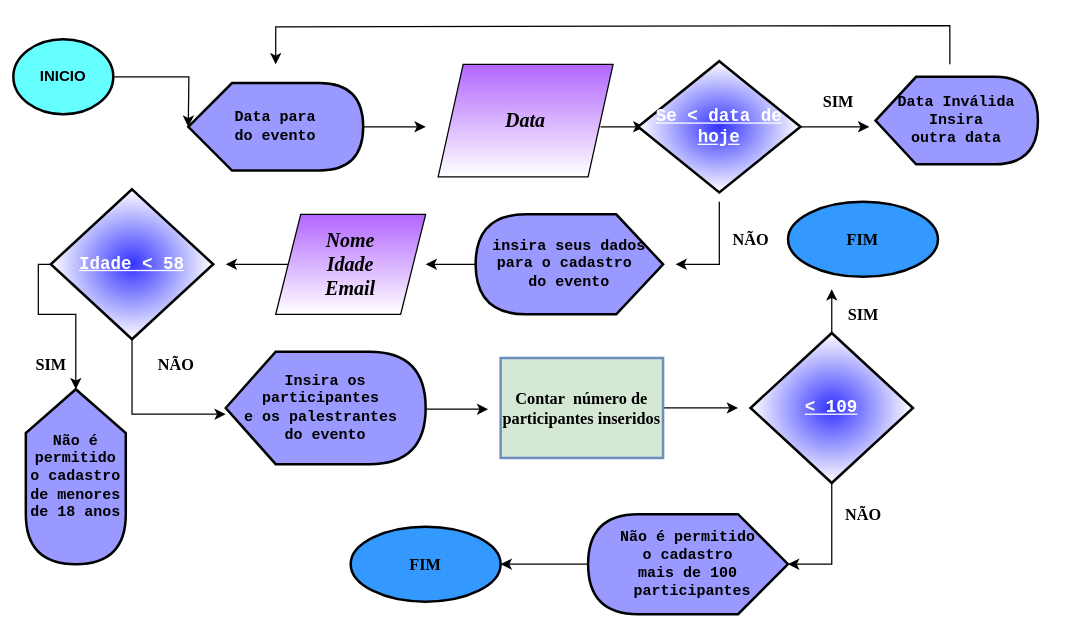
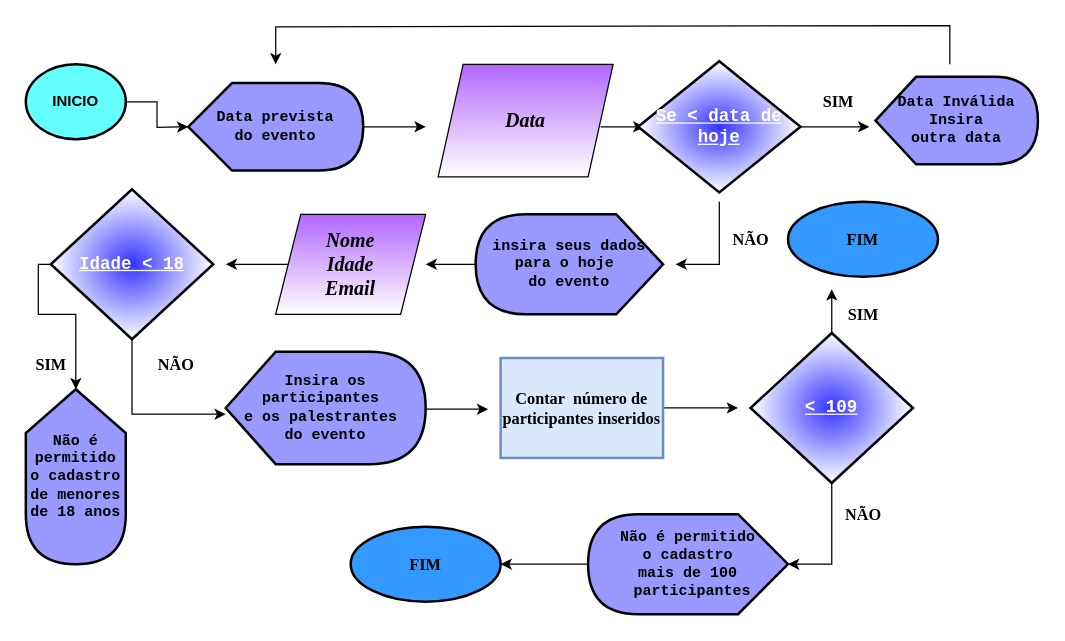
- <mxCell id="3" value="INICIO&lt;div style=&quot;text-align: justify&quot;&gt;&lt;/div&gt;" style="ellipse;whiteSpace=wrap;html=1;labelBackgroundColor=none;labelBorderColor=none;fontStyle=1;horizontal=1;fillColor=#66FFFF;strokeWidth=2;" vertex="1" parent="1"><mxGeometry x="10" y="31" width="80" height="60" as="geometry" /></mxCell>
+ <mxCell id="3" value="INICIO&lt;div style=&quot;text-align: justify&quot;&gt;&lt;/div&gt;" style="ellipse;whiteSpace=wrap;html=1;labelBackgroundColor=none;labelBorderColor=none;fontStyle=1;horizontal=1;fillColor=#66FFFF;strokeWidth=2;" vertex="1" parent="1"><mxGeometry width="80" height="60" as="geometry" x="20" y="51" /></mxCell>
- <mxCell id="12" value="Data para &lt;br&gt;do evento" style="shape=display;whiteSpace=wrap;html=1;labelBackgroundColor=none;fontFamily=Courier New;fontSize=12;strokeWidth=2;fillColor=#9999FF;fontStyle=1" vertex="1" parent="1"><mxGeometry x="150" y="66" width="140" height="70" as="geometry" /></mxCell>
+ <mxCell id="12" value="Data prevista &lt;br&gt;do evento" style="shape=display;whiteSpace=wrap;html=1;labelBackgroundColor=none;fontFamily=Courier New;fontSize=12;strokeWidth=2;fillColor=#9999FF;fontStyle=1" vertex="1" parent="1"><mxGeometry x="150" y="66" width="140" height="70" as="geometry" /></mxCell>
- <mxCell id="17" value="Idade &amp;lt; 58" style="rhombus;whiteSpace=wrap;html=1;fontSize=14;fontFamily=Courier New;labelBackgroundColor=none;fontStyle=5;fillColor=#3333FF;fontColor=#FFFFFF;strokeWidth=2;gradientColor=#ffffff;gradientDirection=radial;" vertex="1" parent="1"><mxGeometry x="40" y="151" width="130" height="120" as="geometry" /></mxCell>
+ <mxCell id="17" value="Idade &amp;lt; 18" style="rhombus;whiteSpace=wrap;html=1;fontSize=14;fontFamily=Courier New;labelBackgroundColor=none;fontStyle=5;fillColor=#3333FF;fontColor=#FFFFFF;strokeWidth=2;gradientColor=#ffffff;gradientDirection=radial;" vertex="1" parent="1"><mxGeometry x="40" y="151" width="130" height="120" as="geometry" /></mxCell>
- <mxCell id="15" value="&lt;div style=&quot;font-size: 12px&quot;&gt;insira seus dados para o&amp;nbsp;&lt;span&gt;cadastro&amp;nbsp;&lt;/span&gt;&lt;/div&gt;&lt;div style=&quot;font-size: 12px&quot;&gt;do evento&lt;/div&gt;" style="shape=display;whiteSpace=wrap;html=1;labelBackgroundColor=none;fontFamily=Courier New;fontSize=12;direction=west;align=center;strokeWidth=2;fillColor=#9999FF;fontStyle=1" vertex="1" parent="1"><mxGeometry x="380" y="171" width="150" height="80" as="geometry" /></mxCell>
+ <mxCell id="15" value="&lt;div style=&quot;font-size: 12px&quot;&gt;insira seus dados para o&amp;nbsp;&lt;span&gt;hoje&amp;nbsp;&lt;/span&gt;&lt;/div&gt;&lt;div style=&quot;font-size: 12px&quot;&gt;do evento&lt;/div&gt;" style="shape=display;whiteSpace=wrap;html=1;labelBackgroundColor=none;fontFamily=Courier New;fontSize=12;direction=west;align=center;strokeWidth=2;fillColor=#9999FF;fontStyle=1" vertex="1" parent="1"><mxGeometry x="380" y="171" width="150" height="80" as="geometry" /></mxCell>
- <mxCell id="25" value="Contar&amp;nbsp; número de participantes inseridos" style="whiteSpace=wrap;html=1;fontSize=13;fontFamily=Garamond;labelBackgroundColor=none;fontStyle=1;strokeWidth=2;fillColor=#d5e8d4;strokeColor=#6c8ebf;" vertex="1" parent="1"><mxGeometry x="400" y="286" width="130" height="80" as="geometry" /></mxCell>
+ <mxCell id="25" value="Contar&amp;nbsp; número de participantes inseridos" style="whiteSpace=wrap;html=1;fontSize=13;fontFamily=Garamond;labelBackgroundColor=none;fontStyle=1;strokeWidth=2;fillColor=#dae8fc;strokeColor=#6c8ebf;" vertex="1" parent="1"><mxGeometry x="400" y="286" width="130" height="80" as="geometry" /></mxCell>
